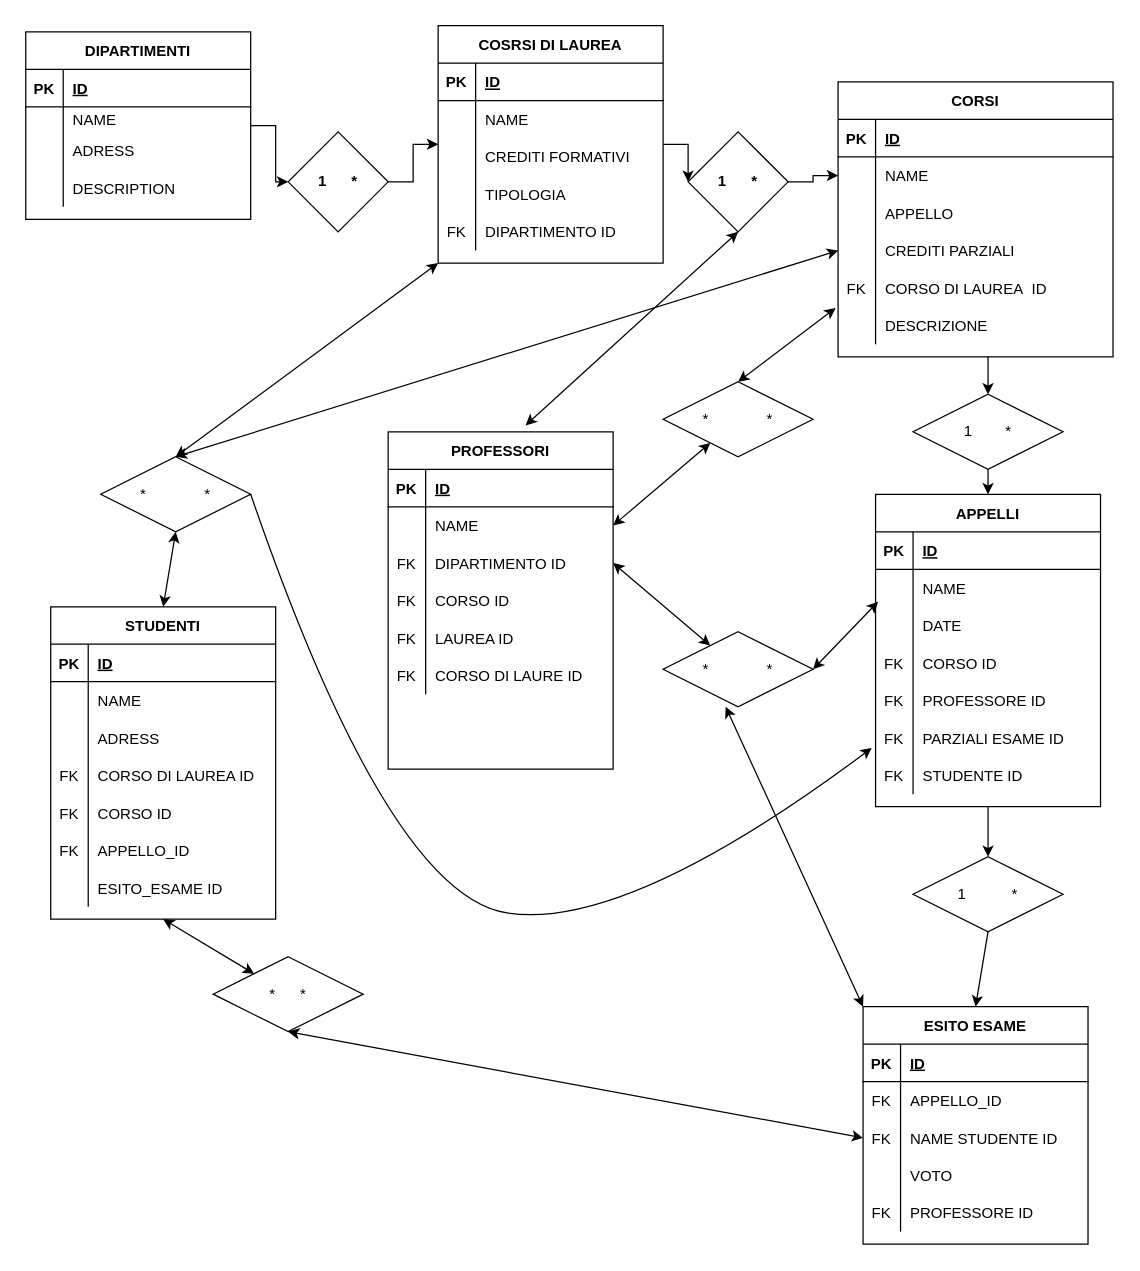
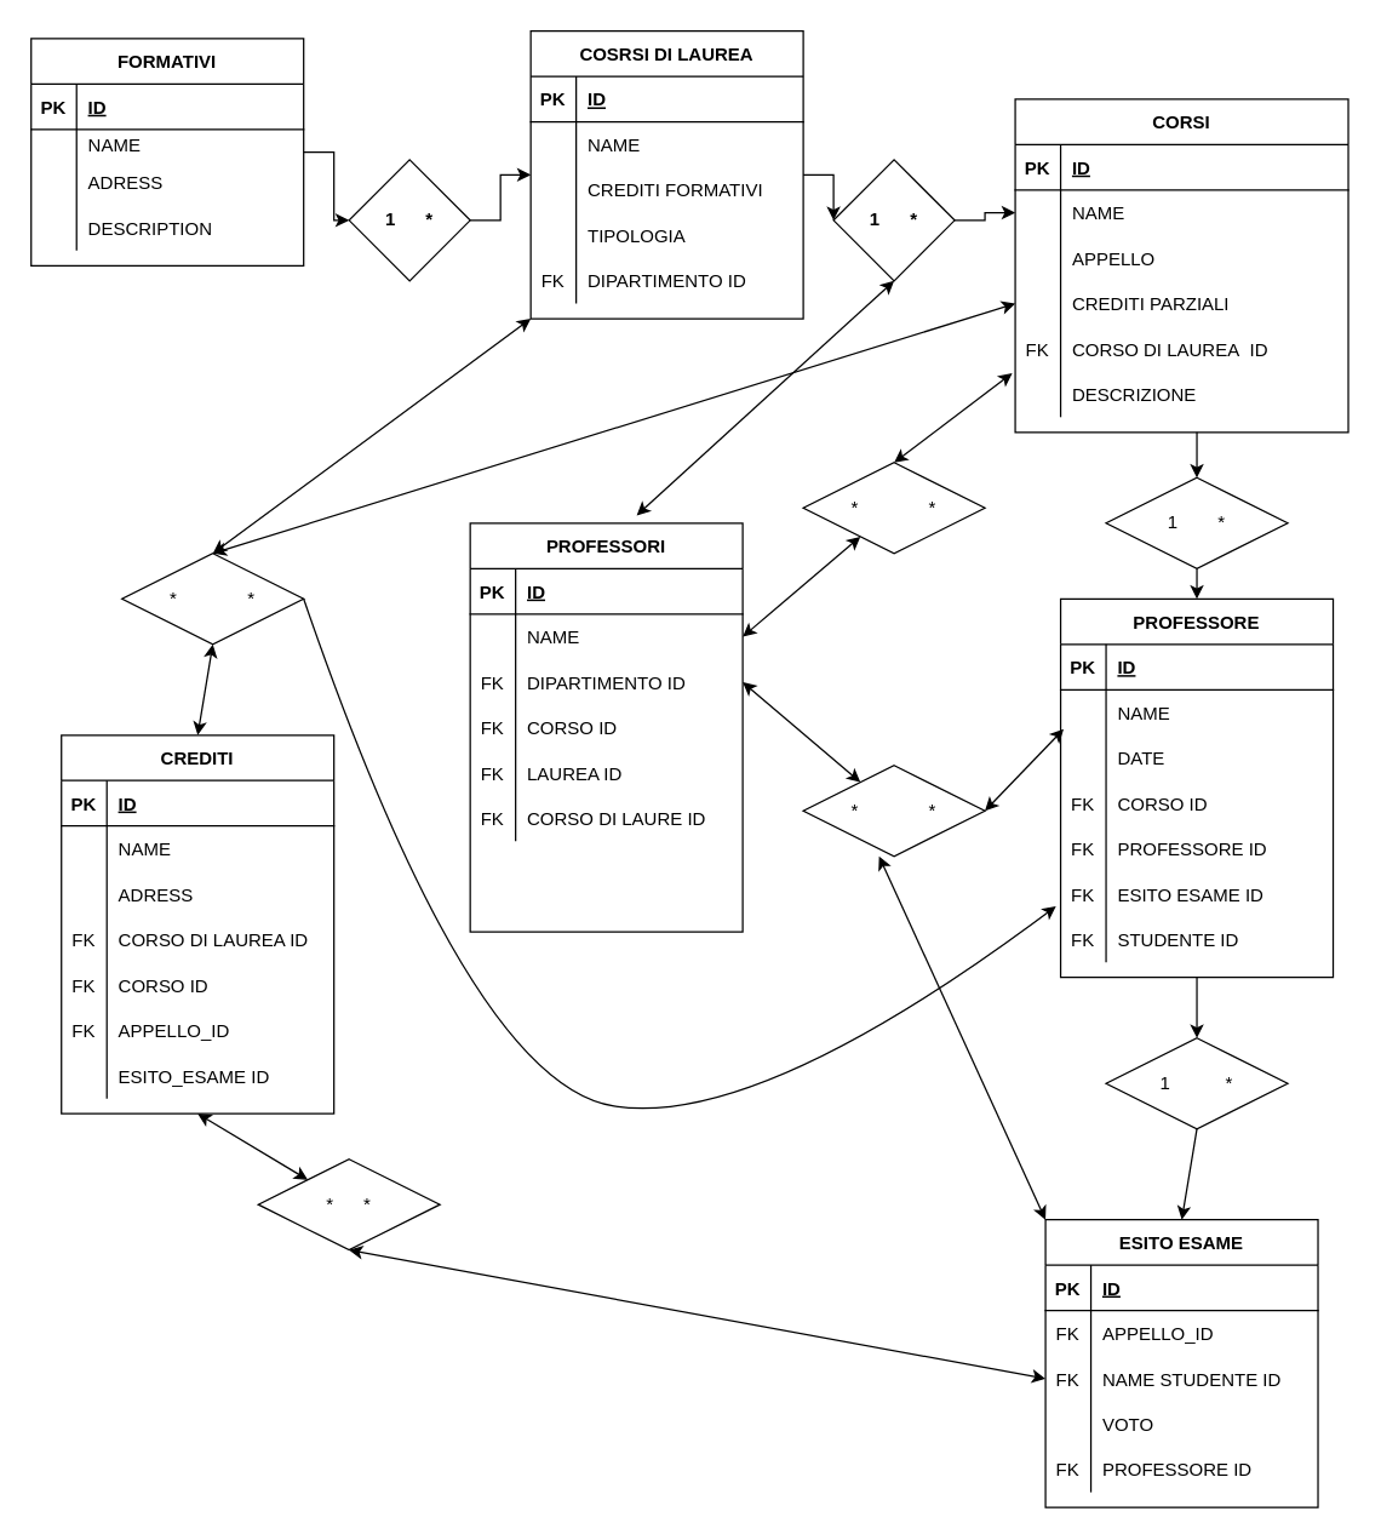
- <mxCell id="3" value="DIPARTIMENTI" style="shape=table;startSize=30;container=1;collapsible=1;childLayout=tableLayout;fixedRows=1;rowLines=0;fontStyle=1;align=center;resizeLast=1;" parent="1" vertex="1"><mxGeometry x="20" y="25" width="180" height="150" as="geometry" /></mxCell>
+ <mxCell id="3" value="FORMATIVI" style="shape=table;startSize=30;container=1;collapsible=1;childLayout=tableLayout;fixedRows=1;rowLines=0;fontStyle=1;align=center;resizeLast=1;" parent="1" vertex="1"><mxGeometry x="20" y="25" width="180" height="150" as="geometry" /></mxCell>
- <mxCell id="97" value="APPELLI" style="shape=table;startSize=30;container=1;collapsible=1;childLayout=tableLayout;fixedRows=1;rowLines=0;fontStyle=1;align=center;resizeLast=1;" parent="1" vertex="1"><mxGeometry x="700" y="395" width="180" height="250" as="geometry" /></mxCell>
+ <mxCell id="97" value="PROFESSORE" style="shape=table;startSize=30;container=1;collapsible=1;childLayout=tableLayout;fixedRows=1;rowLines=0;fontStyle=1;align=center;resizeLast=1;" parent="1" vertex="1"><mxGeometry x="700" y="395" width="180" height="250" as="geometry" /></mxCell>
- <mxCell id="56" value="STUDENTI" style="shape=table;startSize=30;container=1;collapsible=1;childLayout=tableLayout;fixedRows=1;rowLines=0;fontStyle=1;align=center;resizeLast=1;" parent="1" vertex="1"><mxGeometry x="40" y="485" width="180" height="250" as="geometry" /></mxCell>
+ <mxCell id="56" value="CREDITI" style="shape=table;startSize=30;container=1;collapsible=1;childLayout=tableLayout;fixedRows=1;rowLines=0;fontStyle=1;align=center;resizeLast=1;" parent="1" vertex="1"><mxGeometry x="40" y="485" width="180" height="250" as="geometry" /></mxCell>
- <mxCell id="115" value="PARZIALI ESAME ID" style="shape=partialRectangle;connectable=0;fillColor=none;top=0;left=0;bottom=0;right=0;align=left;spacingLeft=6;overflow=hidden;" parent="113" vertex="1"><mxGeometry x="30" width="150" height="30" as="geometry"><mxRectangle width="150" height="30" as="alternateBounds" /></mxGeometry></mxCell>
+ <mxCell id="115" value="ESITO ESAME ID" style="shape=partialRectangle;connectable=0;fillColor=none;top=0;left=0;bottom=0;right=0;align=left;spacingLeft=6;overflow=hidden;" parent="113" vertex="1"><mxGeometry x="30" width="150" height="30" as="geometry"><mxRectangle width="150" height="30" as="alternateBounds" /></mxGeometry></mxCell>
